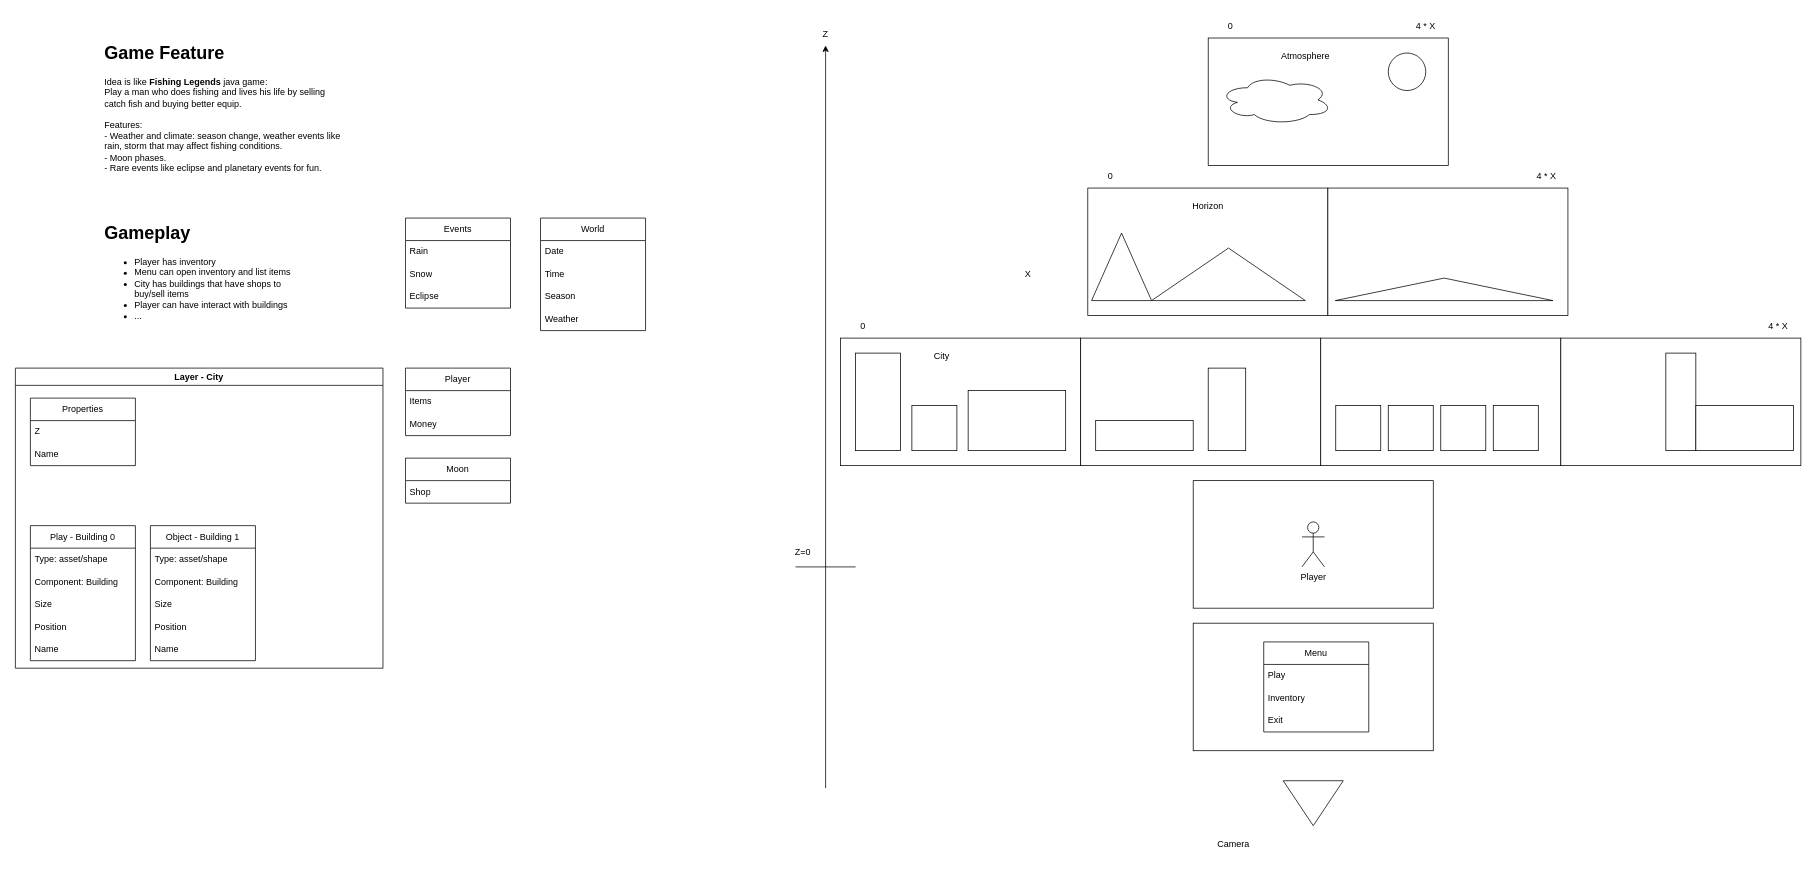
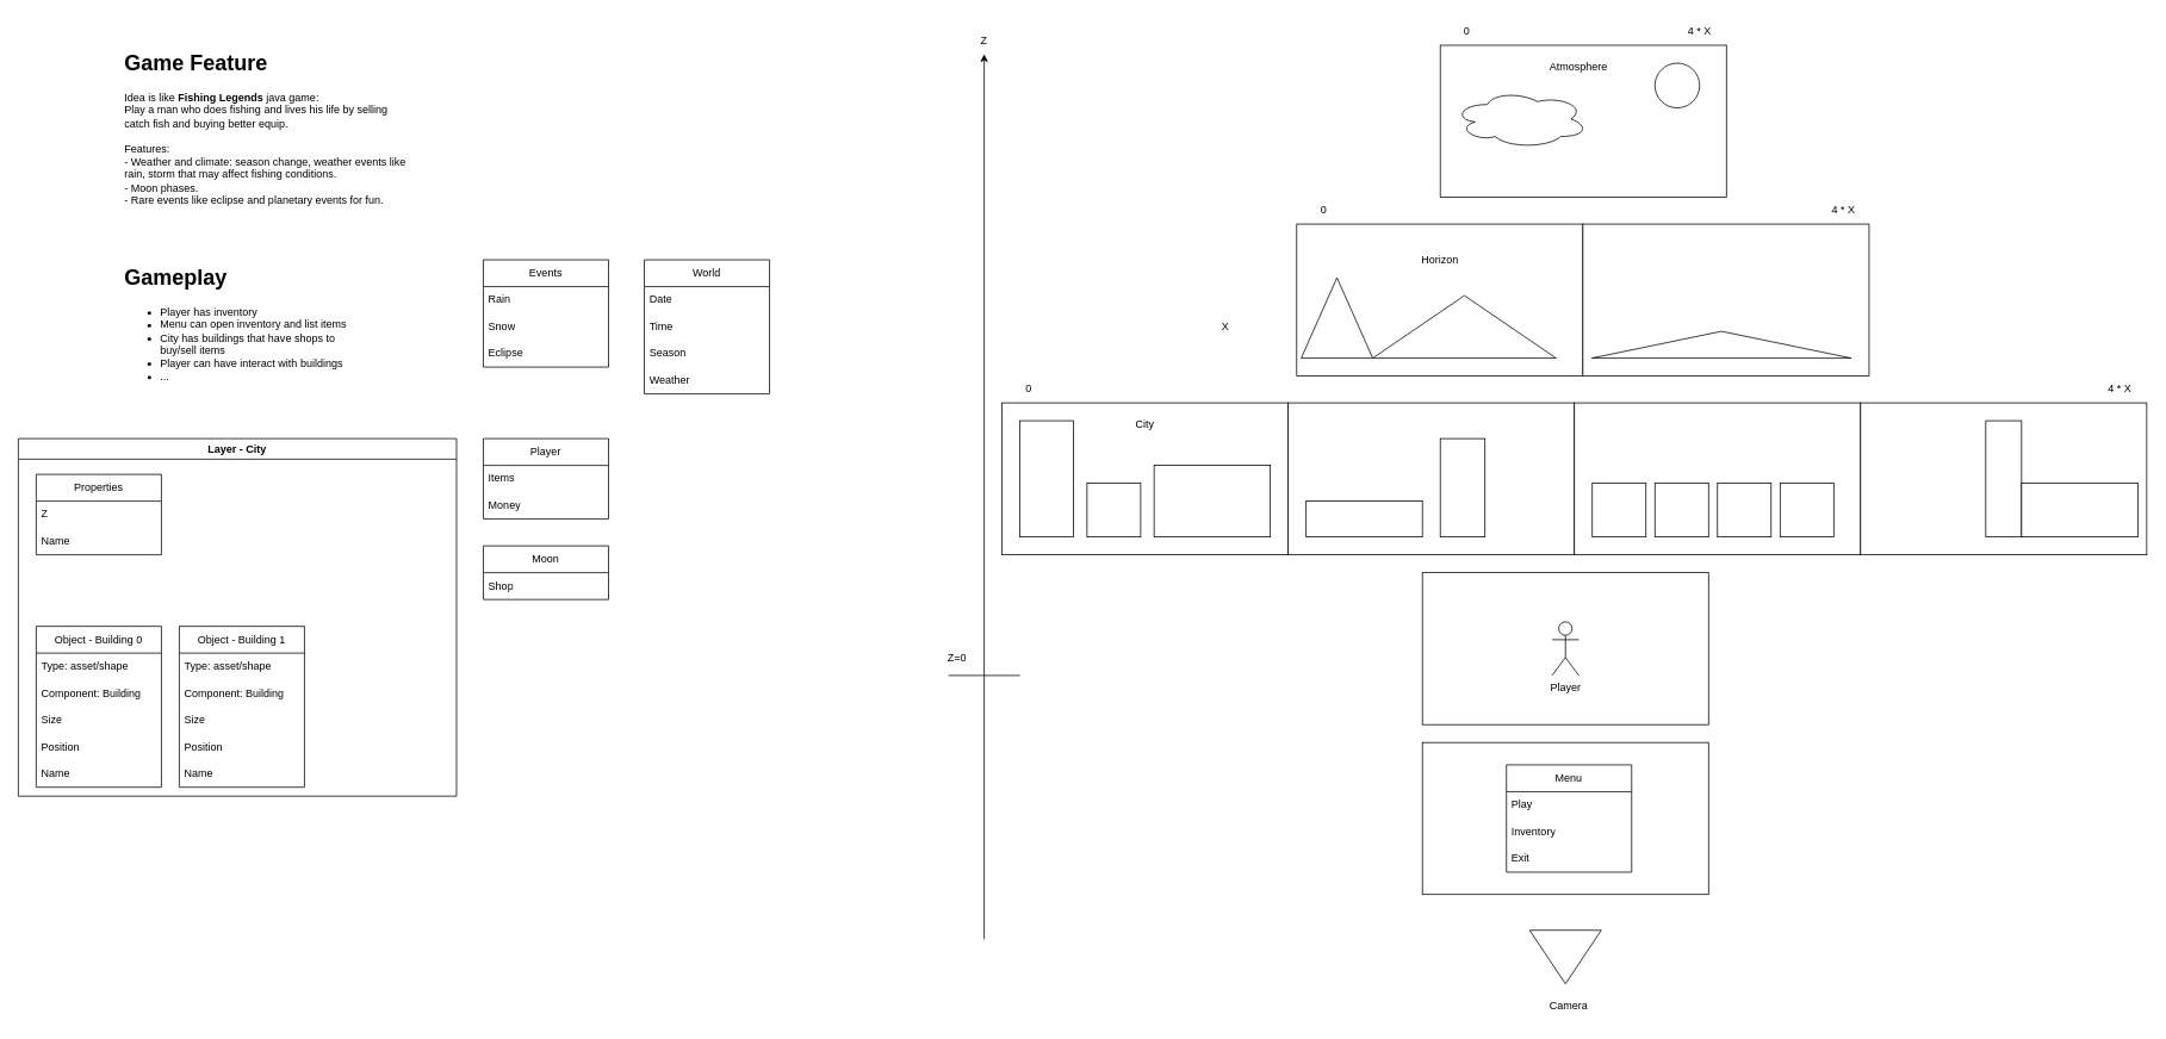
- <mxCell id="11" value="Atmosphere" style="text;html=1;align=center;verticalAlign=middle;whiteSpace=wrap;rounded=0;" parent="1" vertex="1"><mxGeometry x="1695" y="60" width="90" height="30" as="geometry" /></mxCell>
+ <mxCell id="11" value="Atmosphere" style="text;html=1;align=center;verticalAlign=middle;whiteSpace=wrap;rounded=0;" parent="1" vertex="1"><mxGeometry x="1720" y="60" width="90" height="30" as="geometry" /></mxCell>
- <mxCell id="12" value="Horizon" style="text;html=1;align=center;verticalAlign=middle;whiteSpace=wrap;rounded=0;" parent="1" vertex="1"><mxGeometry x="1579.5" y="260" width="60" height="30" as="geometry" /></mxCell>
+ <mxCell id="12" value="Horizon" style="text;html=1;align=center;verticalAlign=middle;whiteSpace=wrap;rounded=0;" parent="1" vertex="1"><mxGeometry x="1579.5" y="275" width="60" height="30" as="geometry" /></mxCell>
- <mxCell id="9" value="City" style="text;html=1;align=center;verticalAlign=middle;whiteSpace=wrap;rounded=0;" parent="1" vertex="1"><mxGeometry x="1225" y="460" width="60" height="30" as="geometry" /></mxCell>
+ <mxCell id="9" value="City" style="text;html=1;align=center;verticalAlign=middle;whiteSpace=wrap;rounded=0;" parent="1" vertex="1"><mxGeometry x="1250" y="460" width="60" height="30" as="geometry" /></mxCell>
- <mxCell id="40" value="Play - Building 0" style="swimlane;fontStyle=0;childLayout=stackLayout;horizontal=1;startSize=30;horizontalStack=0;resizeParent=1;resizeParentMax=0;resizeLast=0;collapsible=1;marginBottom=0;whiteSpace=wrap;html=1;" parent="39" vertex="1"><mxGeometry x="20" y="210" width="140" height="180" as="geometry" /></mxCell>
+ <mxCell id="40" value="Object - Building 0" style="swimlane;fontStyle=0;childLayout=stackLayout;horizontal=1;startSize=30;horizontalStack=0;resizeParent=1;resizeParentMax=0;resizeLast=0;collapsible=1;marginBottom=0;whiteSpace=wrap;html=1;" parent="39" vertex="1"><mxGeometry x="20" y="210" width="140" height="180" as="geometry" /></mxCell>
- <mxCell id="25" value="Camera" style="text;html=1;align=center;verticalAlign=middle;whiteSpace=wrap;rounded=0;" parent="1" vertex="1"><mxGeometry x="1614" y="1110" width="60" height="30" as="geometry" /></mxCell>
+ <mxCell id="25" value="Camera" style="text;html=1;align=center;verticalAlign=middle;whiteSpace=wrap;rounded=0;" parent="1" vertex="1"><mxGeometry x="1724" y="1110" width="60" height="30" as="geometry" /></mxCell>
